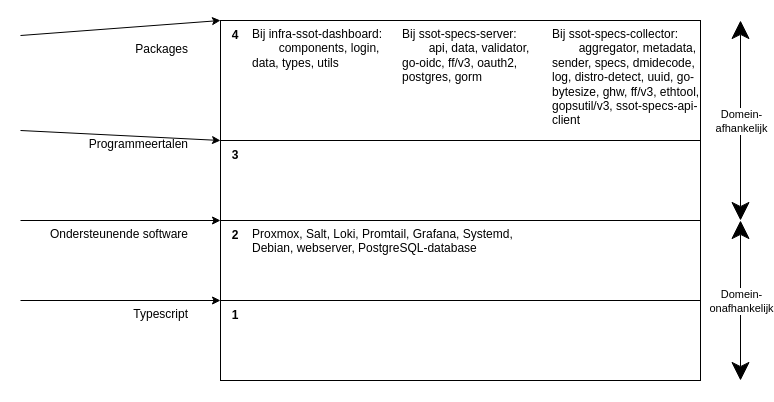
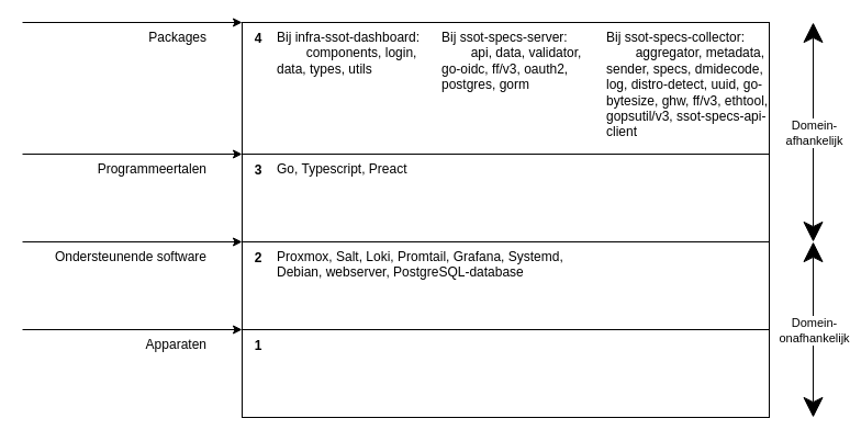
- <mxCell id="10" value="Packages" style="text;html=1;strokeColor=none;fillColor=none;align=right;verticalAlign=top;whiteSpace=wrap;rounded=0;" parent="1" vertex="1"><mxGeometry x="20" y="35" width="170" height="80" as="geometry" /></mxCell>
+ <mxCell id="10" value="Packages" style="text;html=1;strokeColor=none;fillColor=none;align=right;verticalAlign=top;whiteSpace=wrap;rounded=0;" parent="1" vertex="1"><mxGeometry x="20" y="20" width="170" height="80" as="geometry" /></mxCell>
- <mxCell id="12" value="Programmeertalen" style="text;html=1;strokeColor=none;fillColor=none;align=right;verticalAlign=top;whiteSpace=wrap;rounded=0;" parent="1" vertex="1"><mxGeometry x="20" y="130" width="170" height="80" as="geometry" /></mxCell>
+ <mxCell id="12" value="Programmeertalen" style="text;html=1;strokeColor=none;fillColor=none;align=right;verticalAlign=top;whiteSpace=wrap;rounded=0;" parent="1" vertex="1"><mxGeometry x="20" y="140" width="170" height="80" as="geometry" /></mxCell>
+ <mxCell id="19" value="Go, Typescript, Preact" style="text;html=1;strokeColor=none;fillColor=none;align=left;verticalAlign=top;whiteSpace=wrap;rounded=0;" parent="1" vertex="1"><mxGeometry x="250" y="140" width="290" height="80" as="geometry" /></mxCell>
- <mxCell id="16" value="Typescript" style="text;html=1;strokeColor=none;fillColor=none;align=right;verticalAlign=top;whiteSpace=wrap;rounded=0;" parent="1" vertex="1"><mxGeometry x="20" y="300" width="170" height="80" as="geometry" /></mxCell>
+ <mxCell id="16" value="Apparaten" style="text;html=1;strokeColor=none;fillColor=none;align=right;verticalAlign=top;whiteSpace=wrap;rounded=0;" parent="1" vertex="1"><mxGeometry x="20" y="300" width="170" height="80" as="geometry" /></mxCell>
